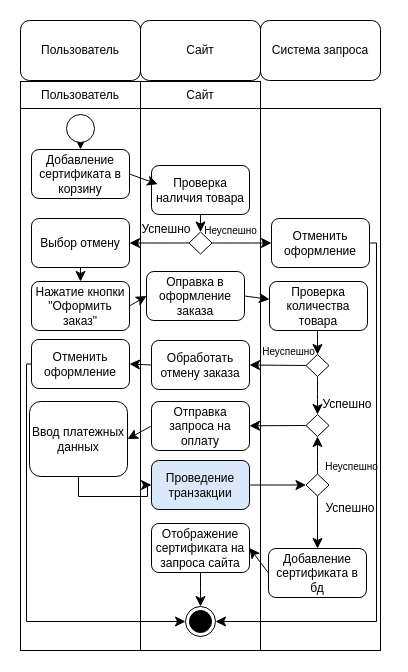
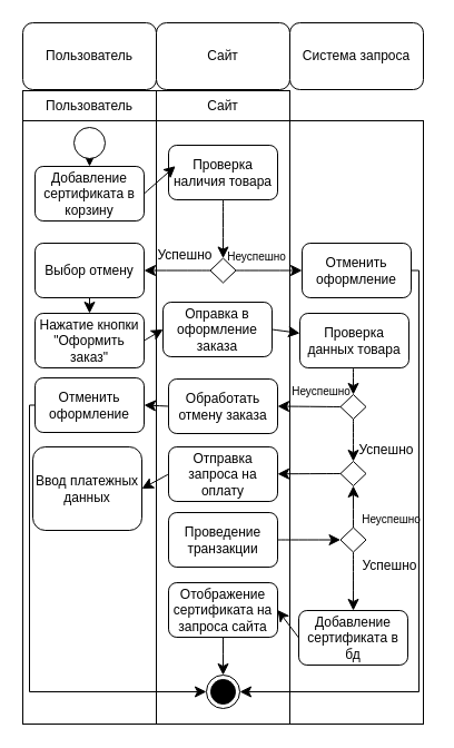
- <mxCell id="14" value="Проверка наличия товара" style="rounded=1;whiteSpace=wrap;html=1;" vertex="1" parent="1"><mxGeometry x="151" y="165" width="98" height="49" as="geometry" /></mxCell>
+ <mxCell id="14" value="Проверка наличия товара" style="rounded=1;whiteSpace=wrap;html=1;" vertex="1" parent="1"><mxGeometry x="151" y="130" width="98" height="49" as="geometry" /></mxCell>
- <mxCell id="29" value="Проверка количества товара" style="rounded=1;whiteSpace=wrap;html=1;" vertex="1" parent="1"><mxGeometry x="269" y="281" width="98" height="49" as="geometry" /></mxCell>
+ <mxCell id="29" value="Проверка данных товара" style="rounded=1;whiteSpace=wrap;html=1;" vertex="1" parent="1"><mxGeometry x="269" y="281" width="98" height="49" as="geometry" /></mxCell>
- <mxCell id="47" value="Проведение транзакции" style="rounded=1;whiteSpace=wrap;html=1;fillColor=#dae8fc;" vertex="1" parent="1"><mxGeometry x="151" y="460" width="98" height="49" as="geometry" /></mxCell>
+ <mxCell id="47" value="Проведение транзакции" style="rounded=1;whiteSpace=wrap;html=1;" vertex="1" parent="1"><mxGeometry x="151" y="460" width="98" height="49" as="geometry" /></mxCell>
- <mxCell id="40" style="edgeStyle=orthogonalEdgeStyle;rounded=0;orthogonalLoop=1;jettySize=auto;html=1;exitX=0.5;exitY=1;exitDx=0;exitDy=0;entryX=0;entryY=0.5;entryDx=0;entryDy=0;fontSize=12;startSize=8;endSize=8;" edge="1" parent="1" source="41" target="47"><mxGeometry relative="1" as="geometry" /></mxCell>
